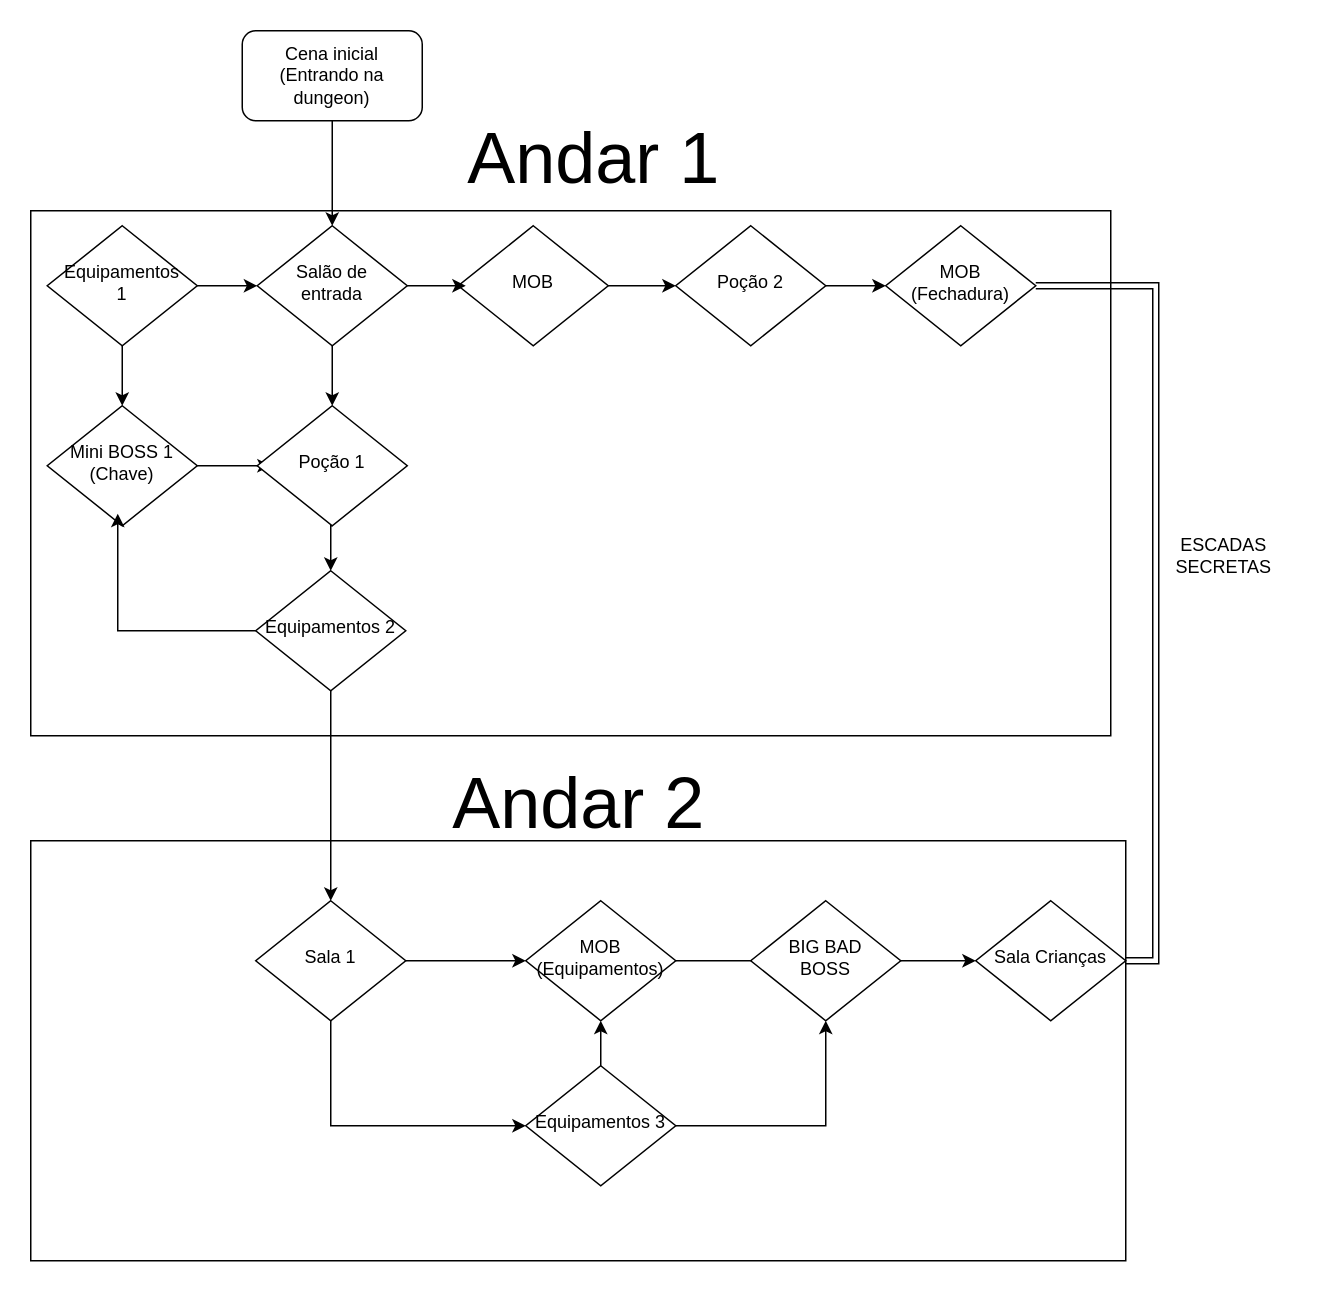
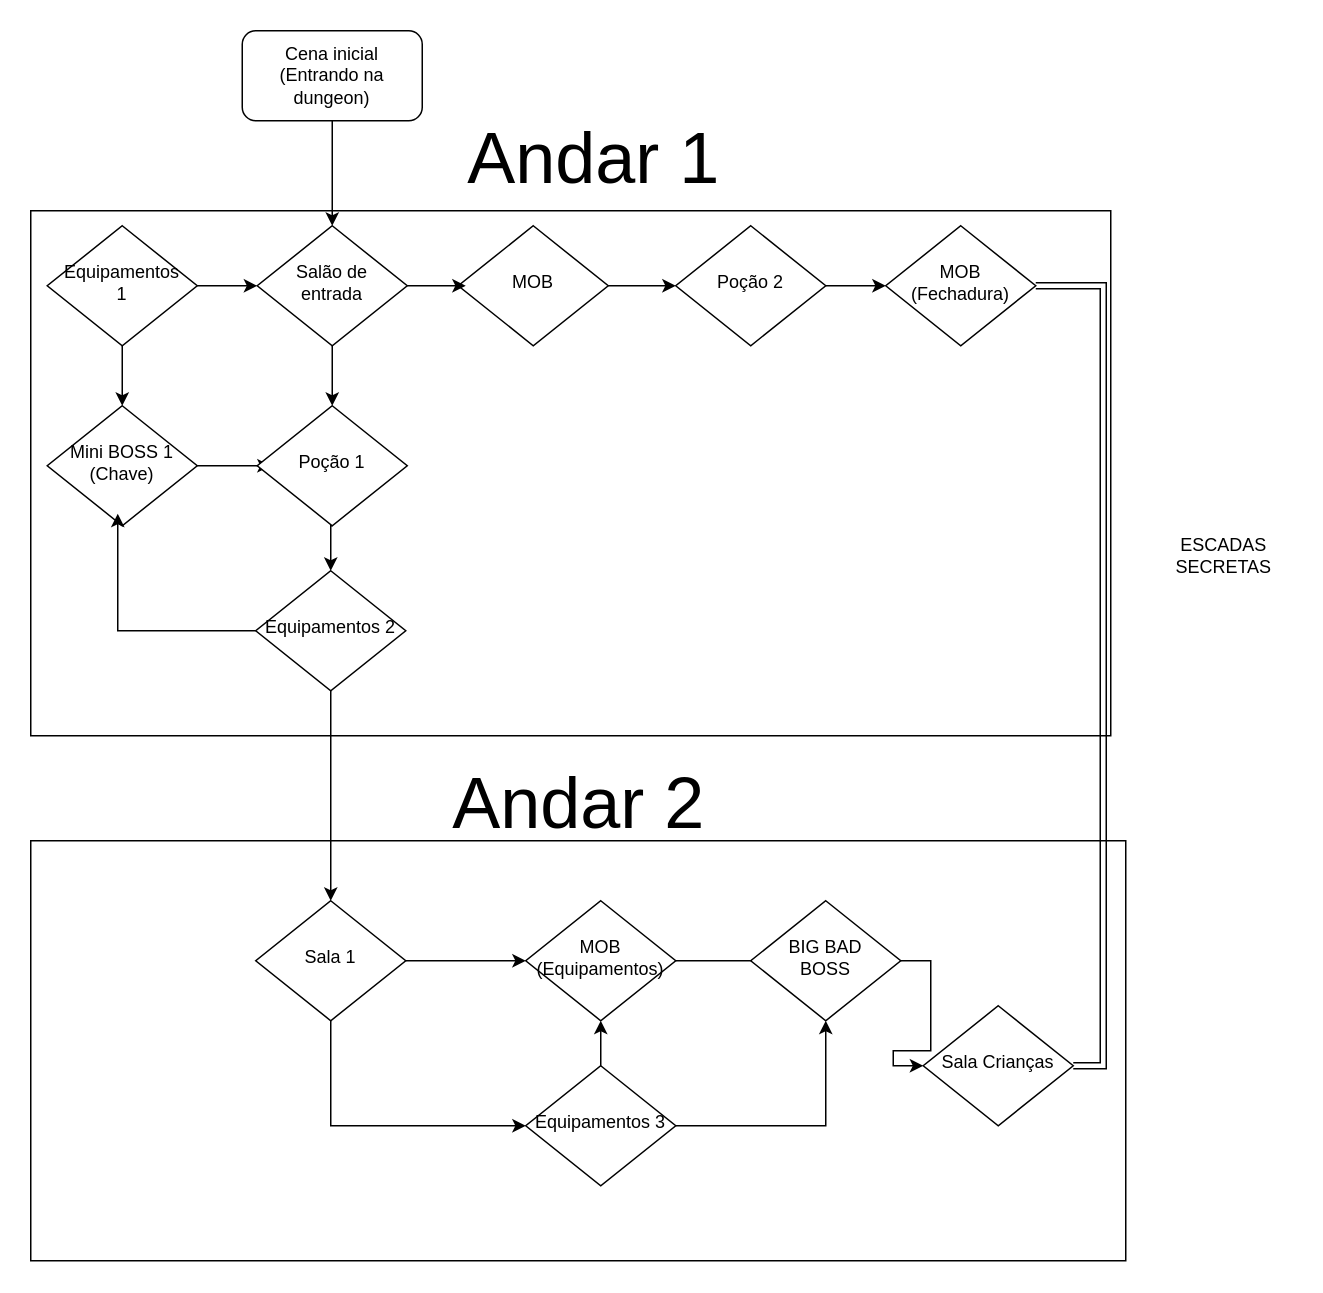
- <mxCell id="32" value="Sala Crianças" style="rhombus;whiteSpace=wrap;html=1;shadow=0;fontFamily=Helvetica;fontSize=12;align=center;strokeWidth=1;spacing=6;spacingTop=-4;" vertex="1" parent="1"><mxGeometry x="650" y="600" width="100" height="80" as="geometry" /></mxCell>
+ <mxCell id="32" value="Sala Crianças" style="rhombus;whiteSpace=wrap;html=1;shadow=0;fontFamily=Helvetica;fontSize=12;align=center;strokeWidth=1;spacing=6;spacingTop=-4;" vertex="1" parent="1"><mxGeometry x="615" y="670" width="100" height="80" as="geometry" /></mxCell>
